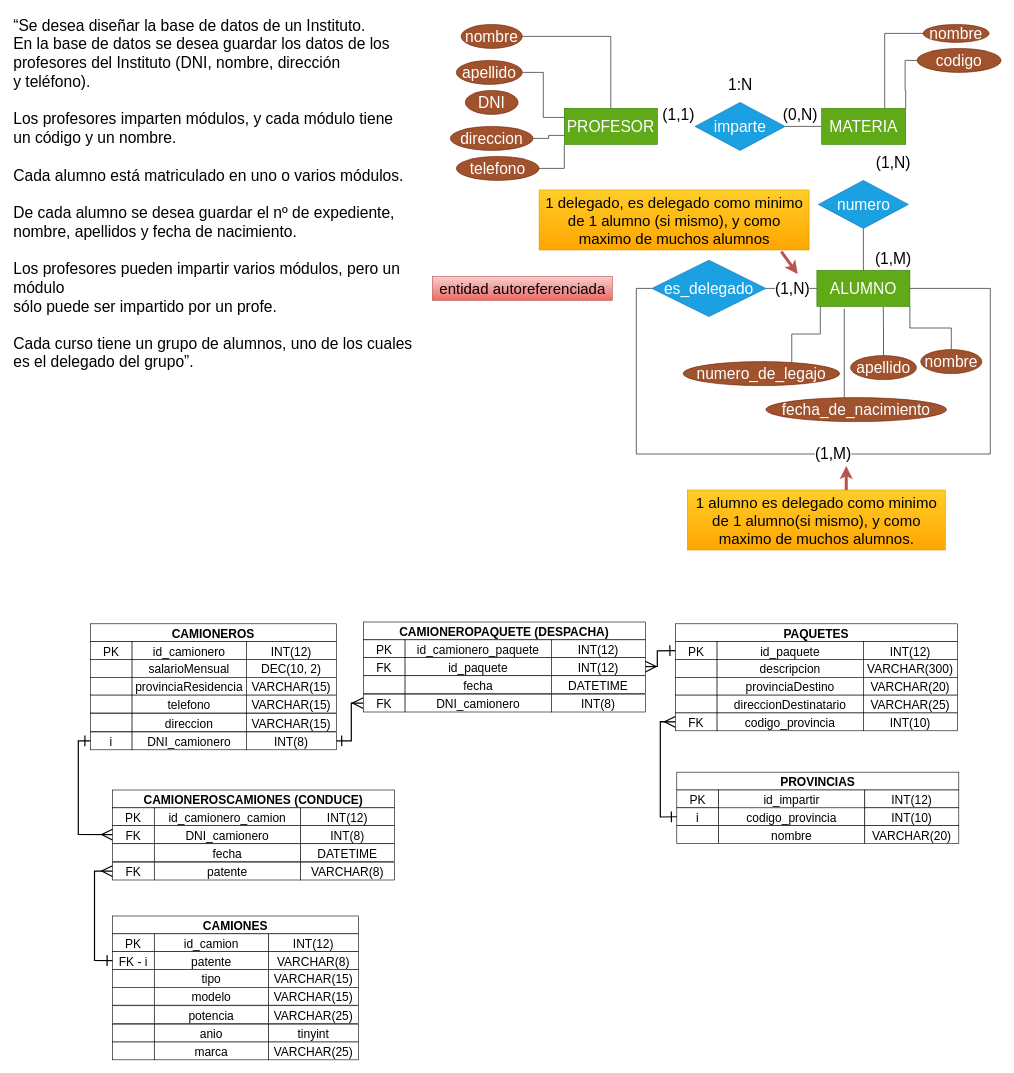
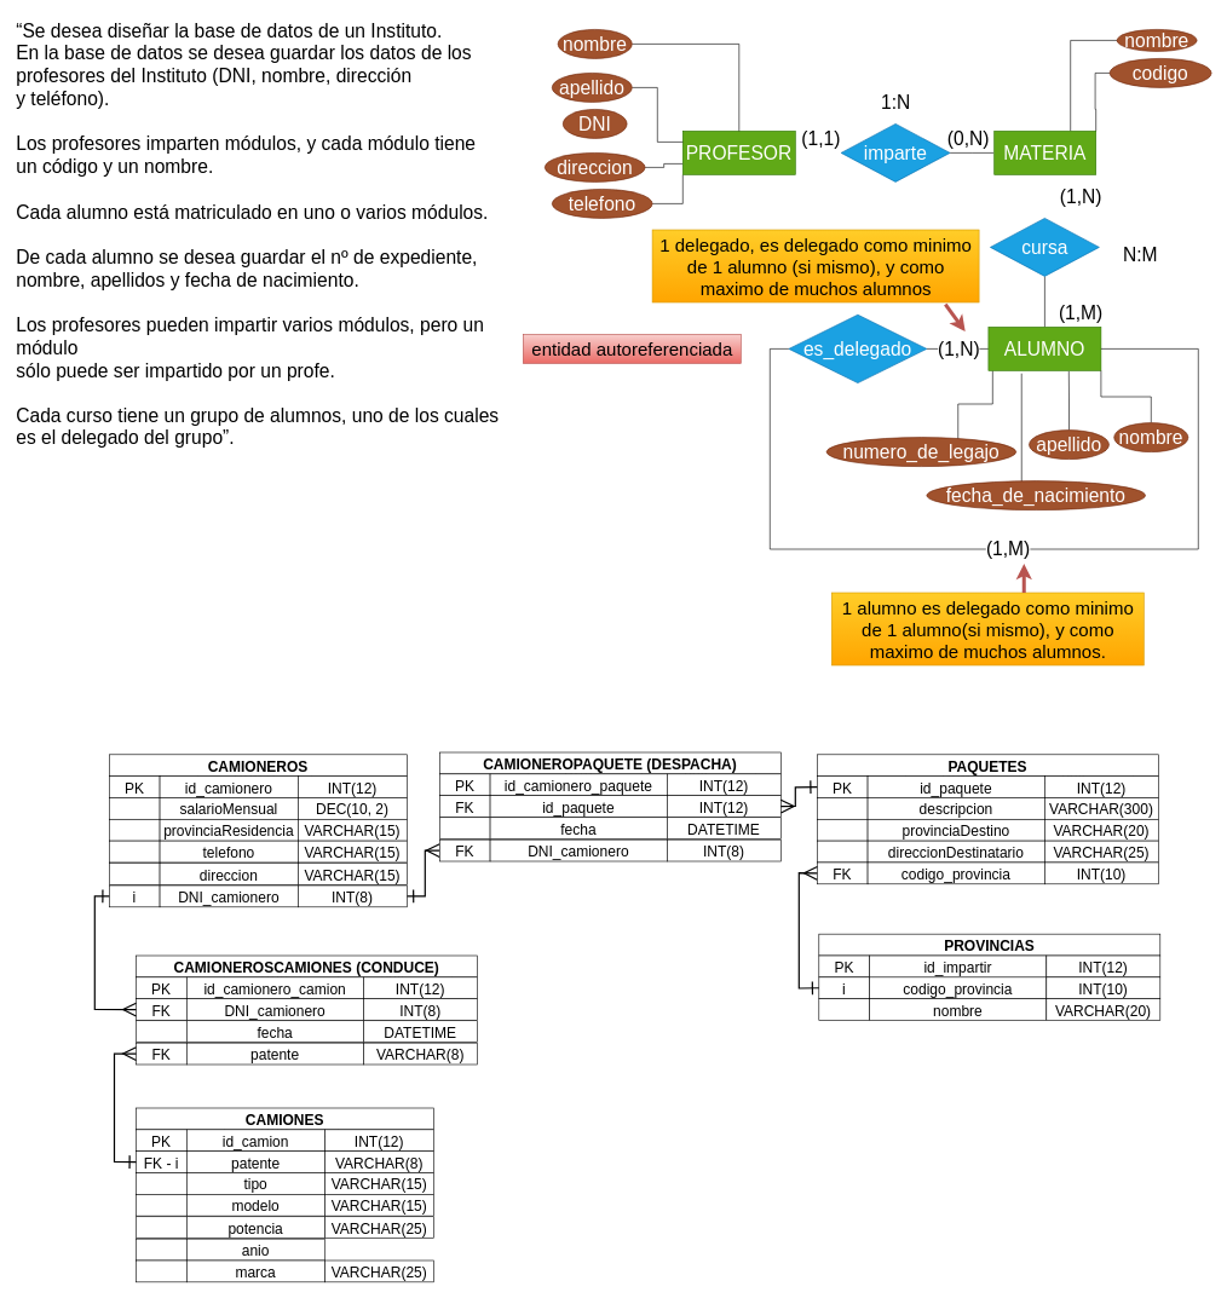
- <mxCell id="35" value="numero" style="rhombus;whiteSpace=wrap;html=1;fontSize=26;fillColor=#1ba1e2;fontColor=#ffffff;strokeColor=#006EAF;" parent="1" vertex="1"><mxGeometry x="1363.5" y="300" width="150" height="80" as="geometry" /></mxCell>
+ <mxCell id="35" value="cursa" style="rhombus;whiteSpace=wrap;html=1;fontSize=26;fillColor=#1ba1e2;fontColor=#ffffff;strokeColor=#006EAF;" parent="1" vertex="1"><mxGeometry x="1363.5" y="300" width="150" height="80" as="geometry" /></mxCell>
+ <mxCell id="38" value="&lt;div&gt;&lt;span style=&quot;background-color: transparent; color: light-dark(rgb(0, 0, 0), rgb(255, 255, 255));&quot;&gt;N:M&lt;/span&gt;&lt;/div&gt;" style="text;html=1;align=center;verticalAlign=middle;resizable=0;points=[];autosize=1;strokeColor=none;fillColor=none;fontSize=26;" parent="1" vertex="1"><mxGeometry x="1535" y="330" width="70" height="40" as="geometry" /></mxCell>
- <mxCell id="135" value="tinyint" style="shape=rectangle;fillColor=#FFFFFF;strokeColor=#000000;fontSize=20;align=center;fontStyle=0;container=0;" vertex="1" parent="115"><mxGeometry x="260" y="180.28" width="150" height="29.72" as="geometry" /></mxCell>
